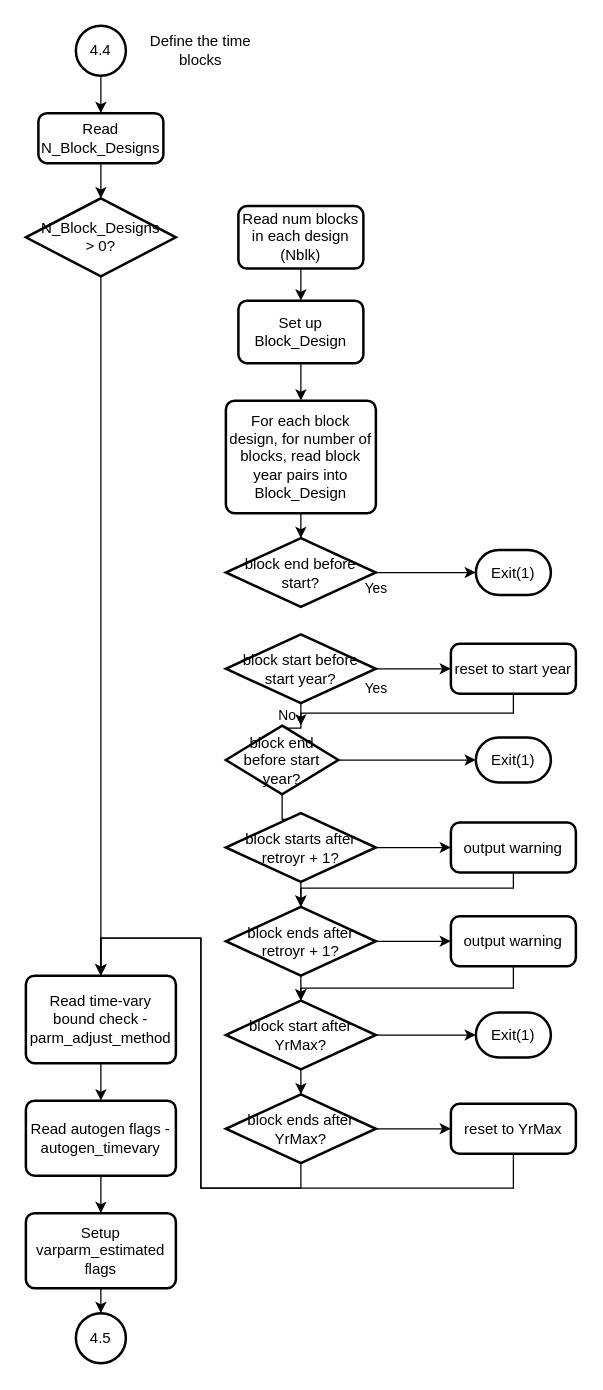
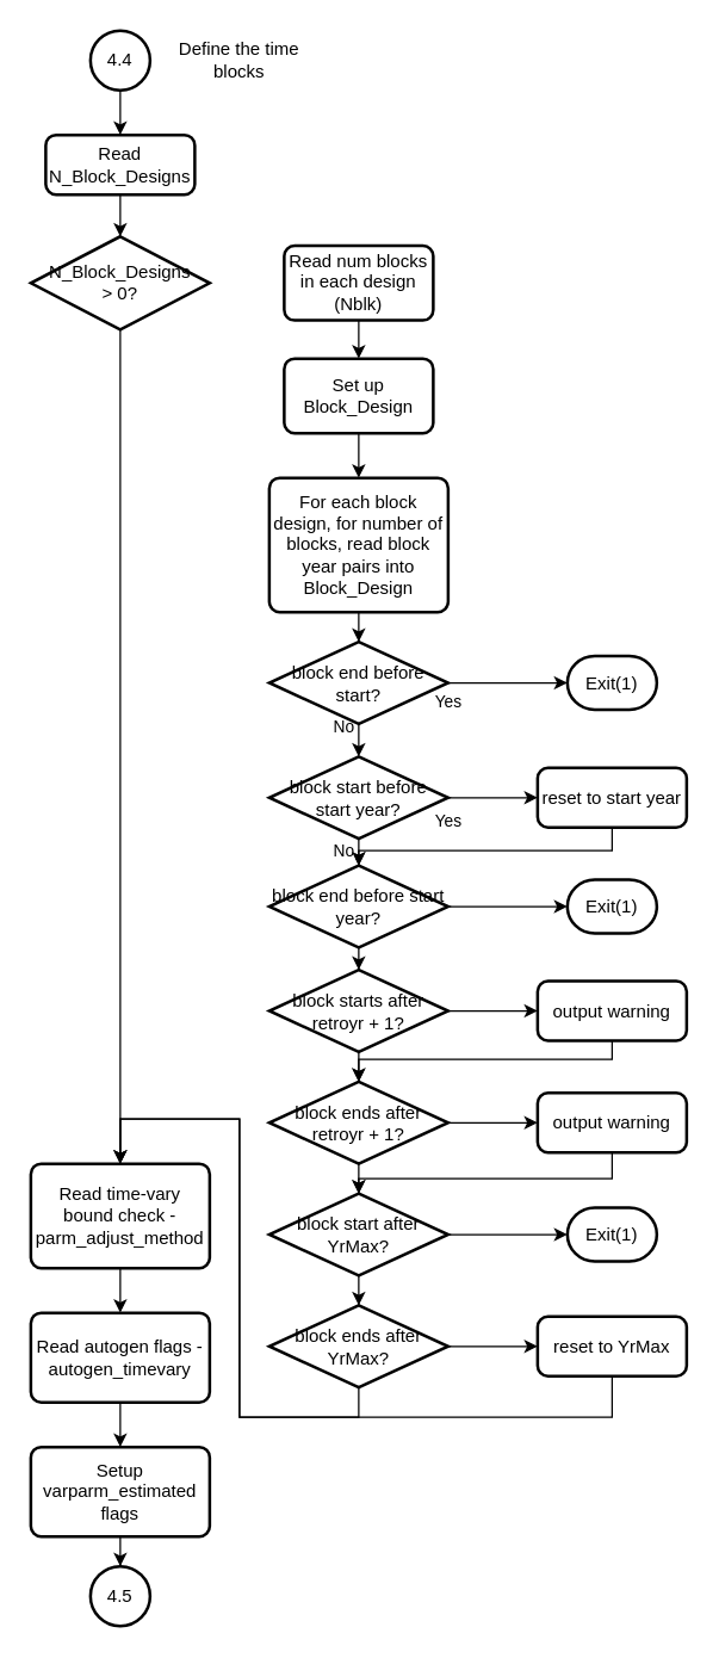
+ <mxCell id="23" value="No" style="edgeStyle=orthogonalEdgeStyle;rounded=0;orthogonalLoop=1;jettySize=auto;html=1;entryX=0.5;entryY=0;entryDx=0;entryDy=0;entryPerimeter=0;" edge="1" parent="1" source="25" target="28"><mxGeometry x="0.31" y="-10" relative="1" as="geometry"><mxPoint as="offset" /></mxGeometry></mxCell>
- <mxCell id="32" value="&lt;span&gt;block end before start year?&lt;/span&gt;" style="strokeWidth=2;html=1;shape=mxgraph.flowchart.decision;whiteSpace=wrap;" vertex="1" parent="1"><mxGeometry x="180" y="580" width="90" height="55" as="geometry" /></mxCell>
+ <mxCell id="32" value="&lt;span&gt;block end before start year?&lt;/span&gt;" style="strokeWidth=2;html=1;shape=mxgraph.flowchart.decision;whiteSpace=wrap;" vertex="1" parent="1"><mxGeometry x="180" y="580" width="120" height="55" as="geometry" /></mxCell>
